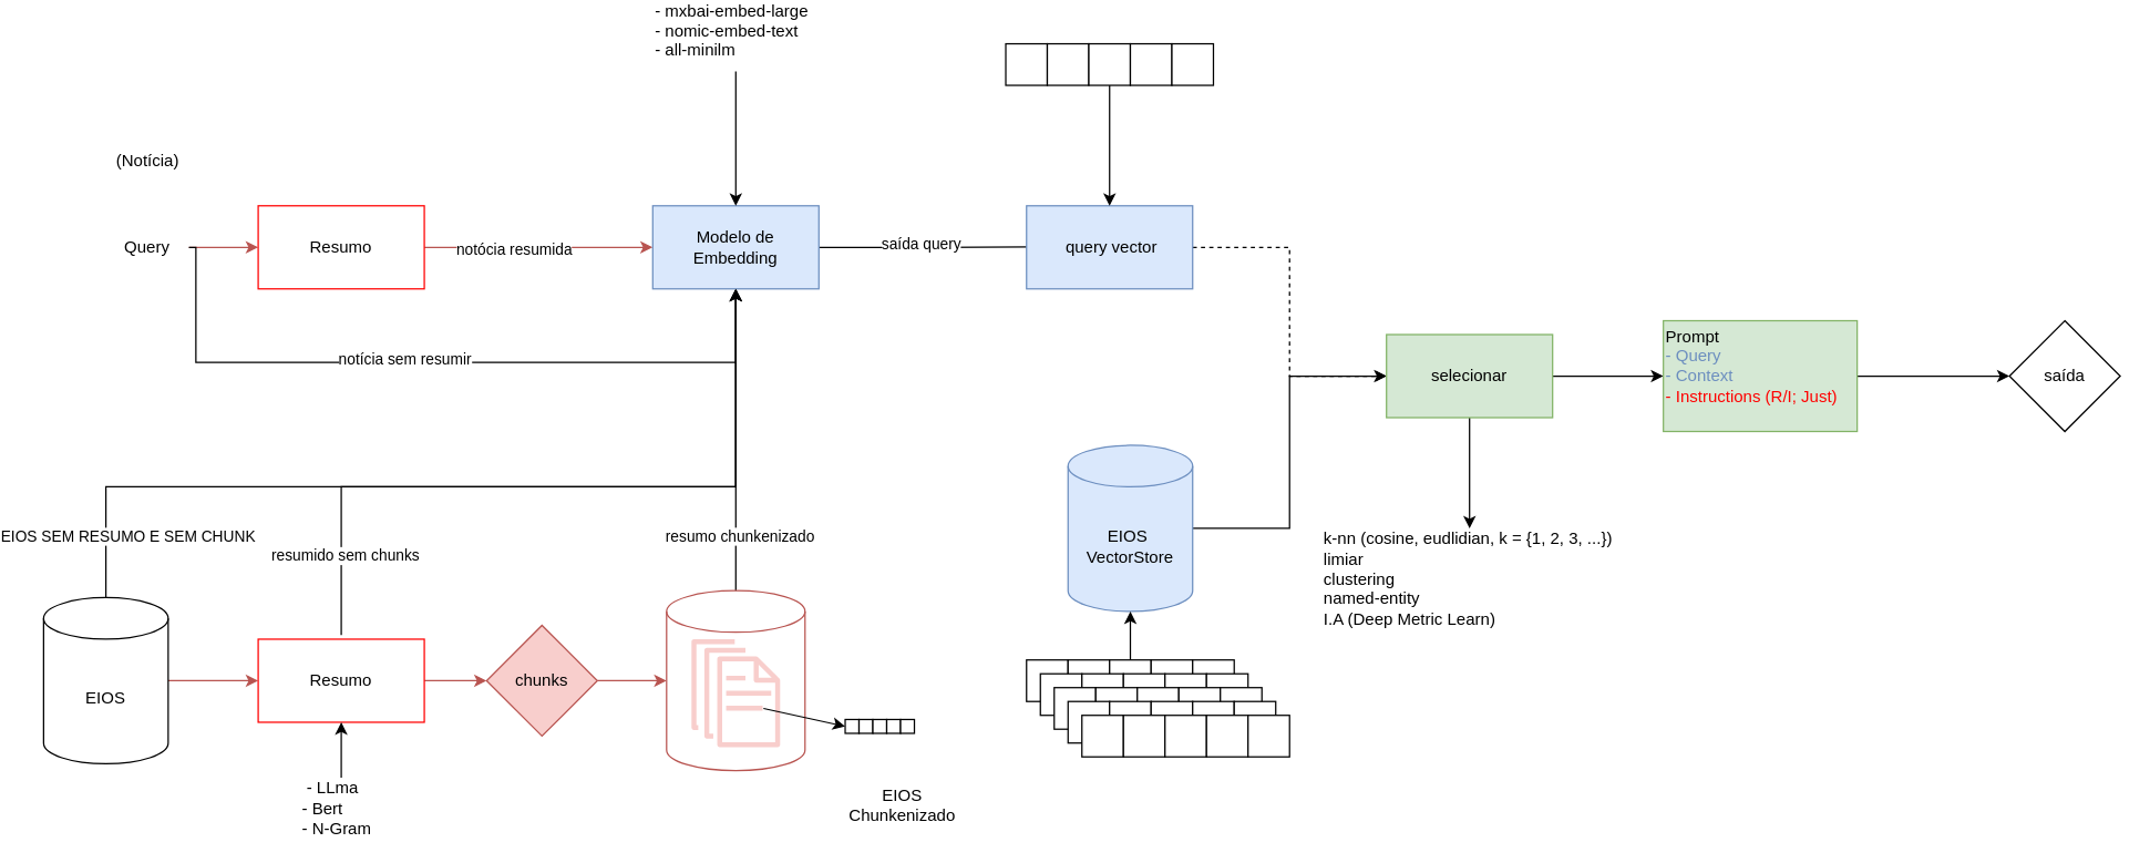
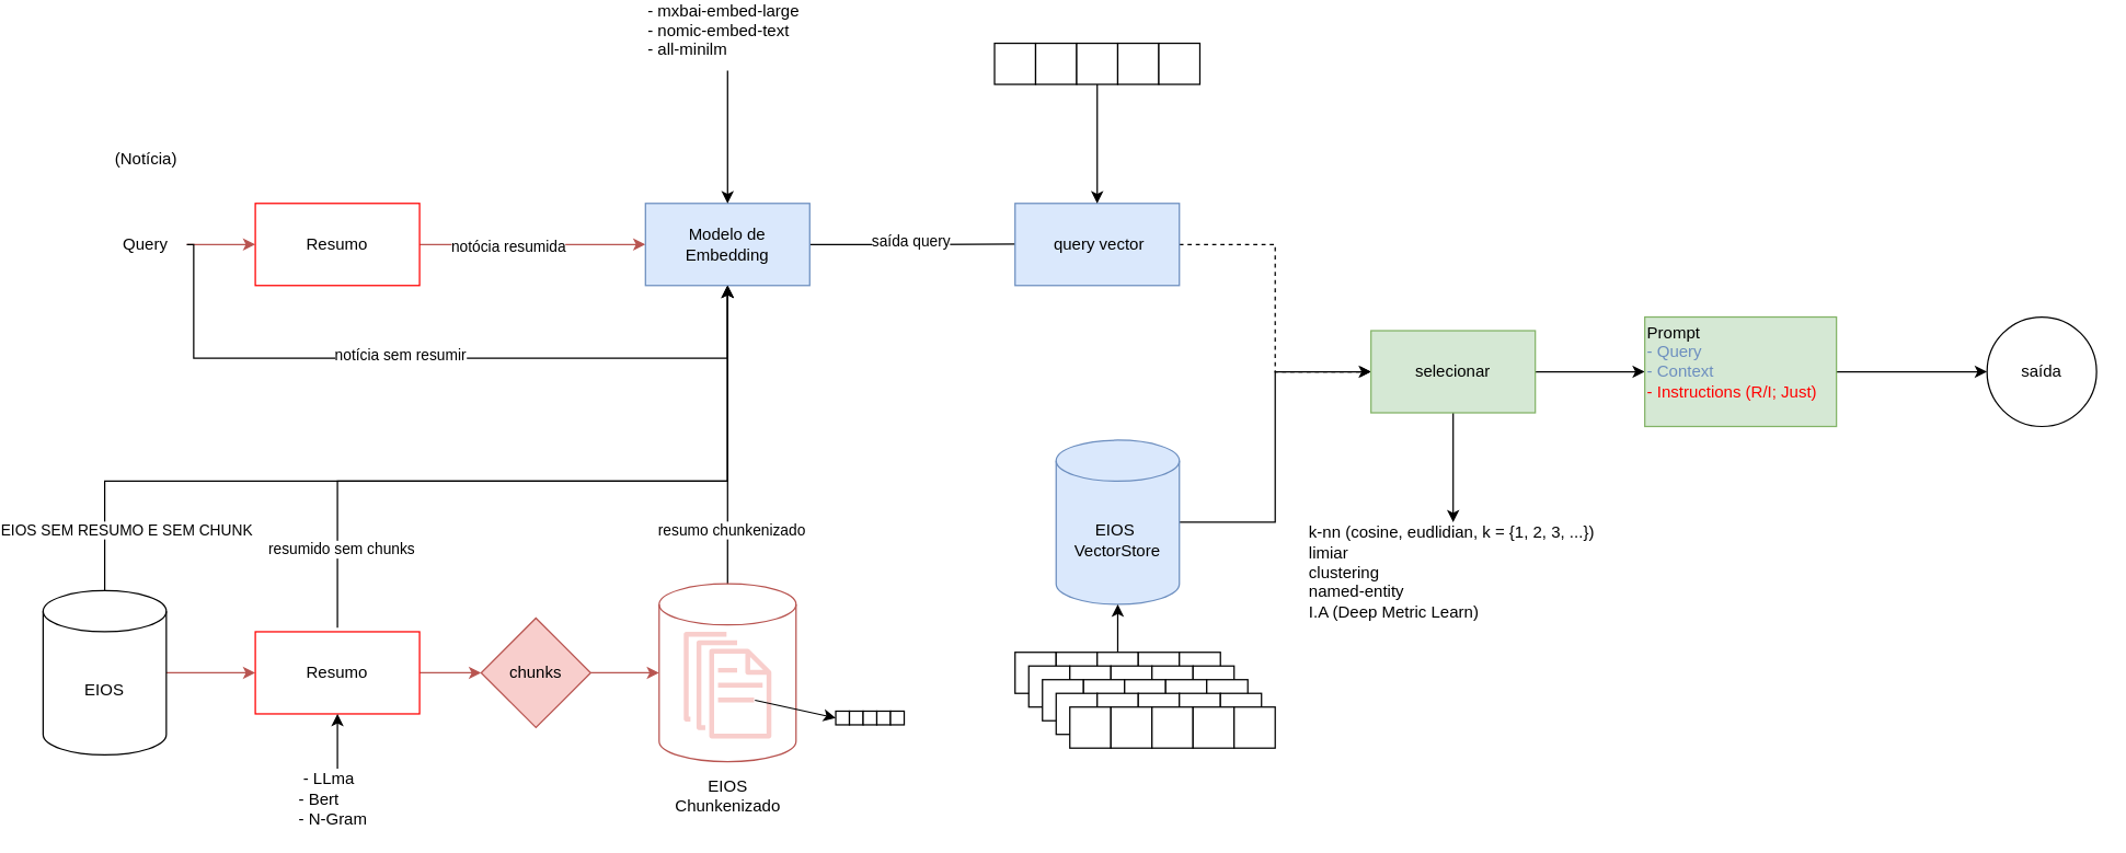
- <mxCell id="80" value="saída" style="rhombus;whiteSpace=wrap;html=1;align=center;" vertex="1" parent="1"><mxGeometry x="1440" y="230" width="80" height="80" as="geometry" /></mxCell>
+ <mxCell id="80" value="saída" style="ellipse;whiteSpace=wrap;html=1;align=center;rounded=0;" vertex="1" parent="1"><mxGeometry x="1440" y="230" width="80" height="80" as="geometry" /></mxCell>
- <mxCell id="41" value="EIOS&lt;div&gt;Chunkenizado&lt;/div&gt;" style="text;html=1;align=center;verticalAlign=middle;resizable=0;points=[];autosize=1;strokeColor=none;fillColor=none;" vertex="1" parent="1"><mxGeometry x="590" y="560" width="100" height="40" as="geometry" /></mxCell>
+ <mxCell id="41" value="EIOS&lt;div&gt;Chunkenizado&lt;/div&gt;" style="text;html=1;align=center;verticalAlign=middle;resizable=0;points=[];autosize=1;strokeColor=none;fillColor=none;" vertex="1" parent="1"><mxGeometry x="470" y="560" width="100" height="40" as="geometry" /></mxCell>
